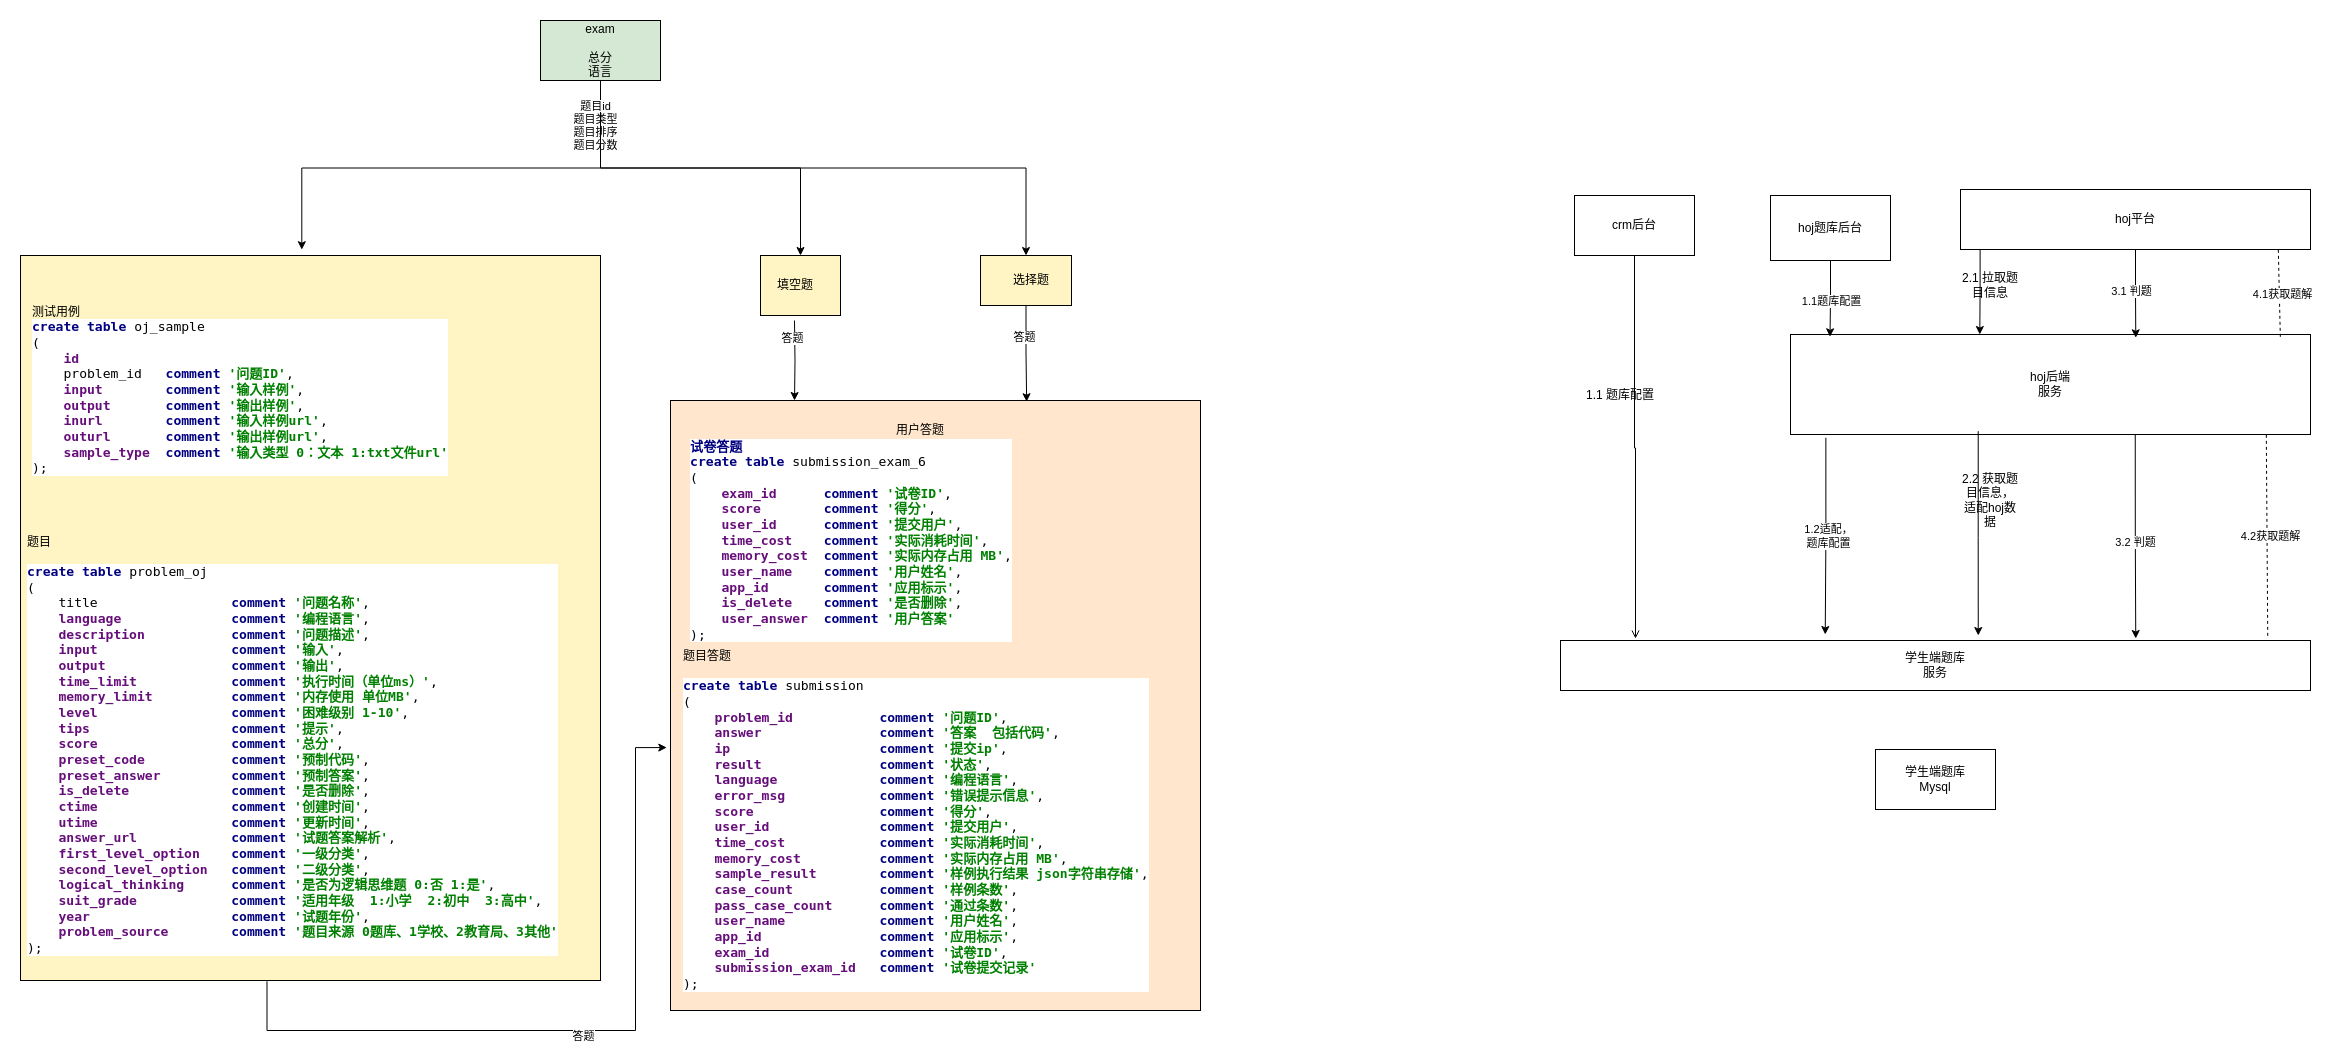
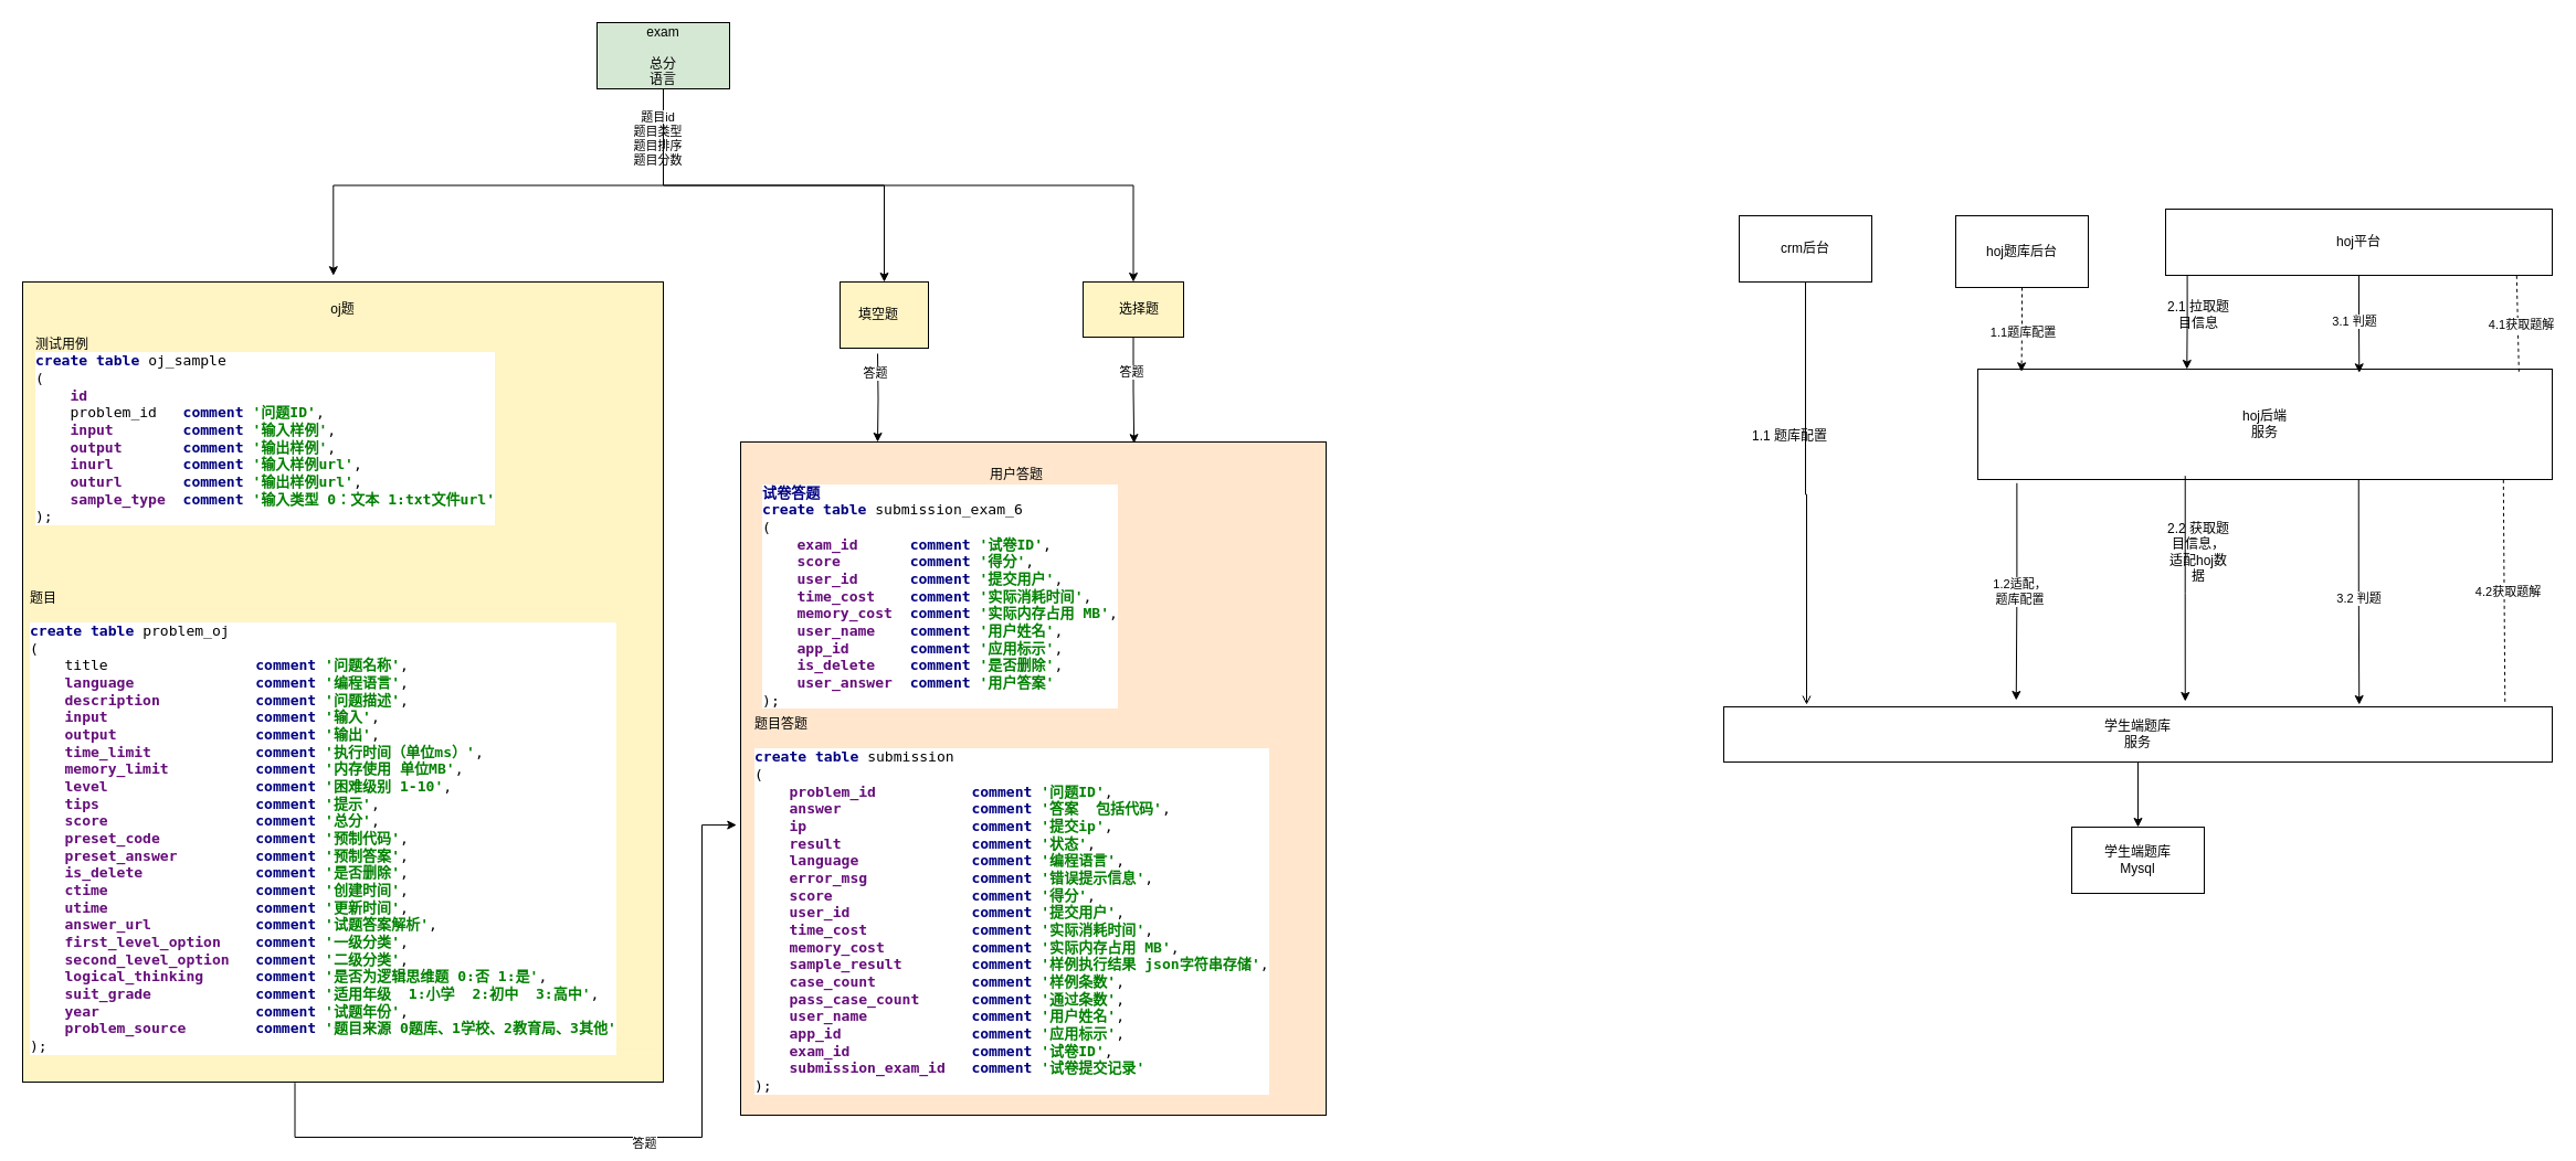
- <mxCell id="39" style="edgeStyle=orthogonalEdgeStyle;rounded=0;orthogonalLoop=1;jettySize=auto;html=1;exitX=0.5;exitY=1;exitDx=0;exitDy=0;entryX=0.076;entryY=0.023;entryDx=0;entryDy=0;entryPerimeter=0;" edge="1" parent="1" source="38" target="34"><mxGeometry relative="1" as="geometry" /></mxCell>
+ <mxCell id="39" style="edgeStyle=orthogonalEdgeStyle;rounded=0;orthogonalLoop=1;jettySize=auto;html=1;exitX=0.5;exitY=1;exitDx=0;exitDy=0;entryX=0.076;entryY=0.023;entryDx=0;entryDy=0;entryPerimeter=0;dashed=1;" edge="1" parent="1" source="38" target="34"><mxGeometry relative="1" as="geometry" /></mxCell>
+ <mxCell id="5" value="oj题" style="text;html=1;align=center;verticalAlign=middle;whiteSpace=wrap;rounded=0;" parent="1" vertex="1"><mxGeometry x="280" y="265" width="60" height="30" as="geometry" /></mxCell>
+ <mxCell id="28" style="edgeStyle=orthogonalEdgeStyle;rounded=0;orthogonalLoop=1;jettySize=auto;html=1;exitX=0.5;exitY=1;exitDx=0;exitDy=0;entryX=0.5;entryY=0;entryDx=0;entryDy=0;" edge="1" parent="1" source="29" target="30"><mxGeometry relative="1" as="geometry" /></mxCell>
